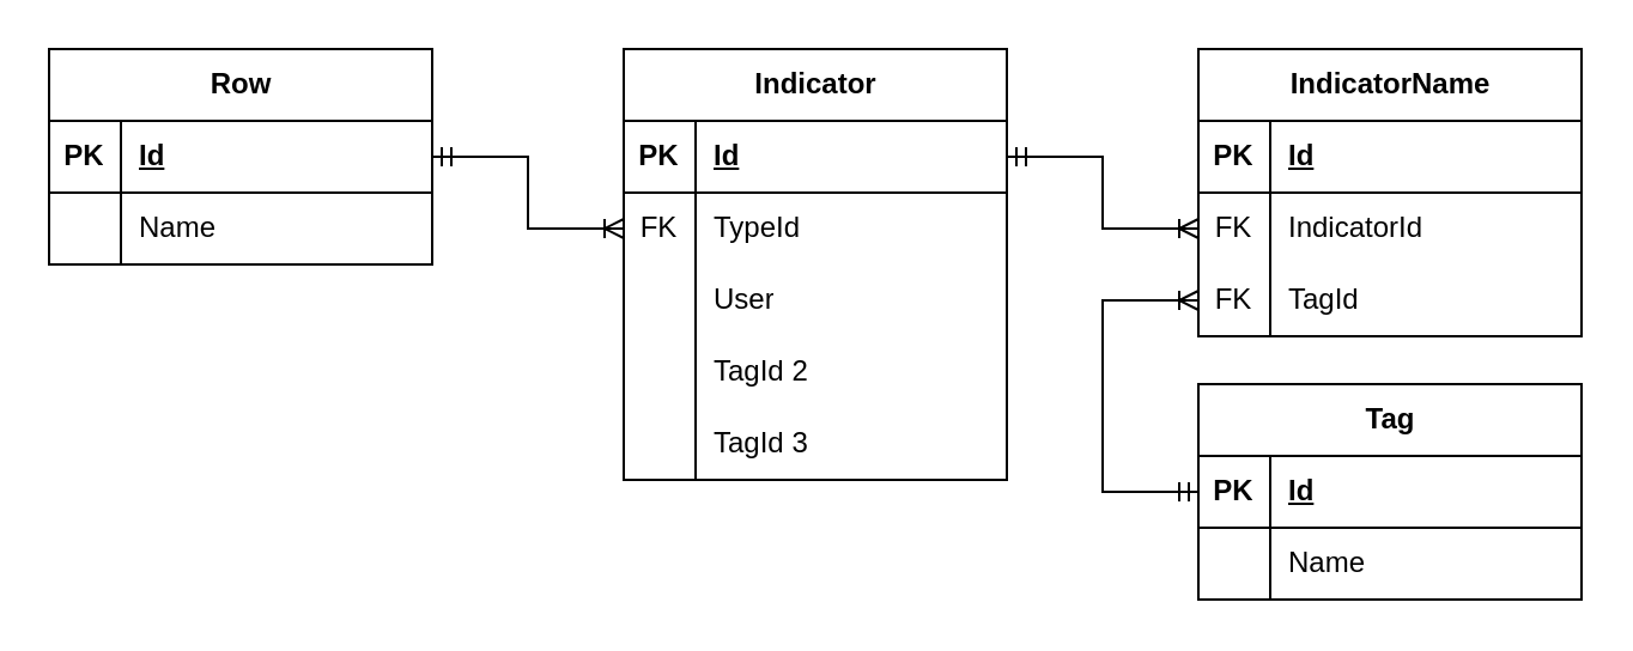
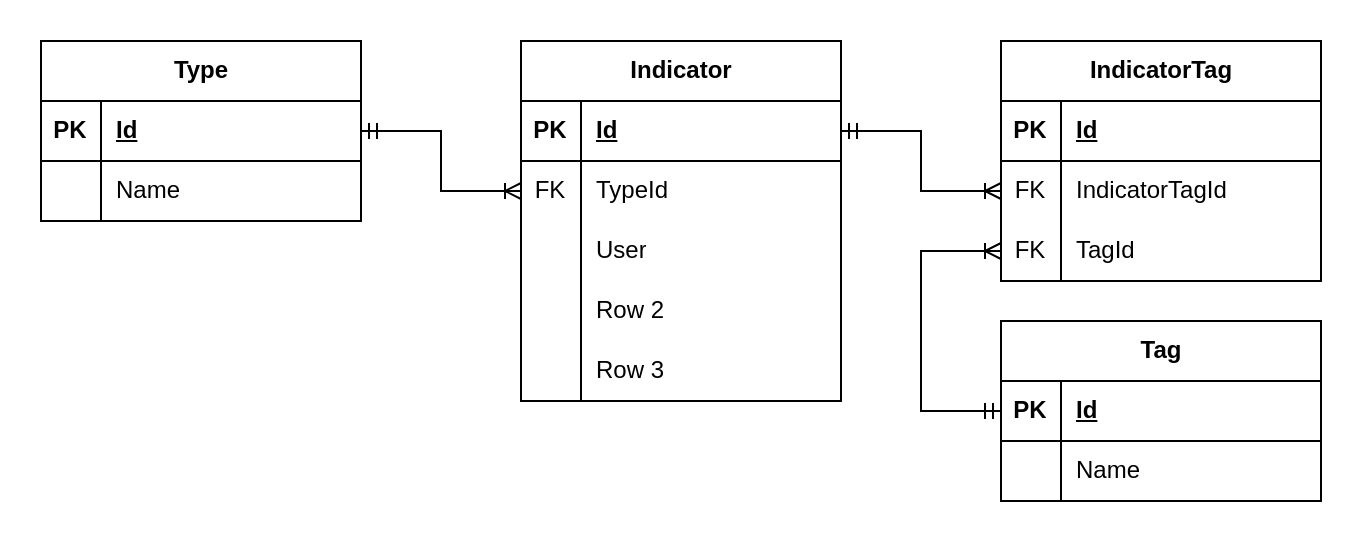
- <mxCell id="18" value="Row" style="shape=table;startSize=30;container=1;collapsible=1;childLayout=tableLayout;fixedRows=1;rowLines=0;fontStyle=1;align=center;resizeLast=1;html=1;" vertex="1" parent="1"><mxGeometry x="20" y="20" width="160" height="90" as="geometry" /></mxCell>
+ <mxCell id="18" value="Type" style="shape=table;startSize=30;container=1;collapsible=1;childLayout=tableLayout;fixedRows=1;rowLines=0;fontStyle=1;align=center;resizeLast=1;html=1;" vertex="1" parent="1"><mxGeometry x="20" y="20" width="160" height="90" as="geometry" /></mxCell>
- <mxCell id="33" value="Indicator&lt;span style=&quot;background-color: transparent; color: light-dark(rgb(0, 0, 0), rgb(255, 255, 255));&quot;&gt;Name&lt;/span&gt;" style="shape=table;startSize=30;container=1;collapsible=1;childLayout=tableLayout;fixedRows=1;rowLines=0;fontStyle=1;align=center;resizeLast=1;html=1;" vertex="1" parent="1"><mxGeometry x="500" y="20" width="160" height="120" as="geometry" /></mxCell>
+ <mxCell id="33" value="Indicator&lt;span style=&quot;background-color: transparent; color: light-dark(rgb(0, 0, 0), rgb(255, 255, 255));&quot;&gt;Tag&lt;/span&gt;" style="shape=table;startSize=30;container=1;collapsible=1;childLayout=tableLayout;fixedRows=1;rowLines=0;fontStyle=1;align=center;resizeLast=1;html=1;" vertex="1" parent="1"><mxGeometry x="500" y="20" width="160" height="120" as="geometry" /></mxCell>
- <mxCell id="39" value="Indicator&lt;span style=&quot;background-color: transparent; color: light-dark(rgb(0, 0, 0), rgb(255, 255, 255));&quot;&gt;Id&lt;/span&gt;" style="shape=partialRectangle;connectable=0;fillColor=none;top=0;left=0;bottom=0;right=0;align=left;spacingLeft=6;fontStyle=0;overflow=hidden;whiteSpace=wrap;html=1;" vertex="1" parent="37"><mxGeometry x="30" width="130" height="30" as="geometry"><mxRectangle width="130" height="30" as="alternateBounds" /></mxGeometry></mxCell>
+ <mxCell id="39" value="IndicatorTag&lt;span style=&quot;background-color: transparent; color: light-dark(rgb(0, 0, 0), rgb(255, 255, 255));&quot;&gt;Id&lt;/span&gt;" style="shape=partialRectangle;connectable=0;fillColor=none;top=0;left=0;bottom=0;right=0;align=left;spacingLeft=6;fontStyle=0;overflow=hidden;whiteSpace=wrap;html=1;" vertex="1" parent="37"><mxGeometry x="30" width="130" height="30" as="geometry"><mxRectangle width="130" height="30" as="alternateBounds" /></mxGeometry></mxCell>
- <mxCell id="14" value="TagId 2" style="shape=partialRectangle;connectable=0;fillColor=none;top=0;left=0;bottom=0;right=0;align=left;spacingLeft=6;overflow=hidden;whiteSpace=wrap;html=1;" vertex="1" parent="12"><mxGeometry x="30" width="130" height="30" as="geometry"><mxRectangle width="130" height="30" as="alternateBounds" /></mxGeometry></mxCell>
+ <mxCell id="14" value="Row 2" style="shape=partialRectangle;connectable=0;fillColor=none;top=0;left=0;bottom=0;right=0;align=left;spacingLeft=6;overflow=hidden;whiteSpace=wrap;html=1;" vertex="1" parent="12"><mxGeometry x="30" width="130" height="30" as="geometry"><mxRectangle width="130" height="30" as="alternateBounds" /></mxGeometry></mxCell>
- <mxCell id="17" value="TagId 3" style="shape=partialRectangle;connectable=0;fillColor=none;top=0;left=0;bottom=0;right=0;align=left;spacingLeft=6;overflow=hidden;whiteSpace=wrap;html=1;" vertex="1" parent="15"><mxGeometry x="30" width="130" height="30" as="geometry"><mxRectangle width="130" height="30" as="alternateBounds" /></mxGeometry></mxCell>
+ <mxCell id="17" value="Row 3" style="shape=partialRectangle;connectable=0;fillColor=none;top=0;left=0;bottom=0;right=0;align=left;spacingLeft=6;overflow=hidden;whiteSpace=wrap;html=1;" vertex="1" parent="15"><mxGeometry x="30" width="130" height="30" as="geometry"><mxRectangle width="130" height="30" as="alternateBounds" /></mxGeometry></mxCell>
